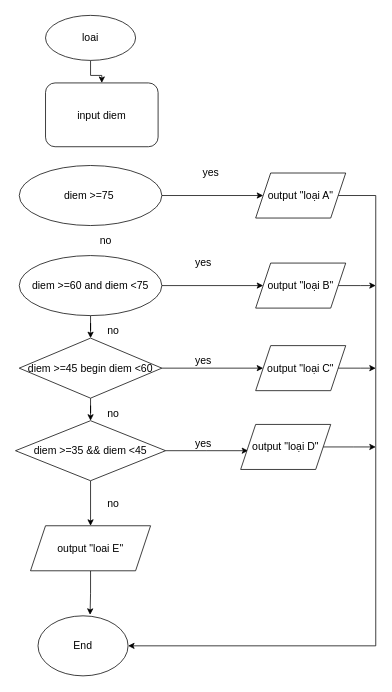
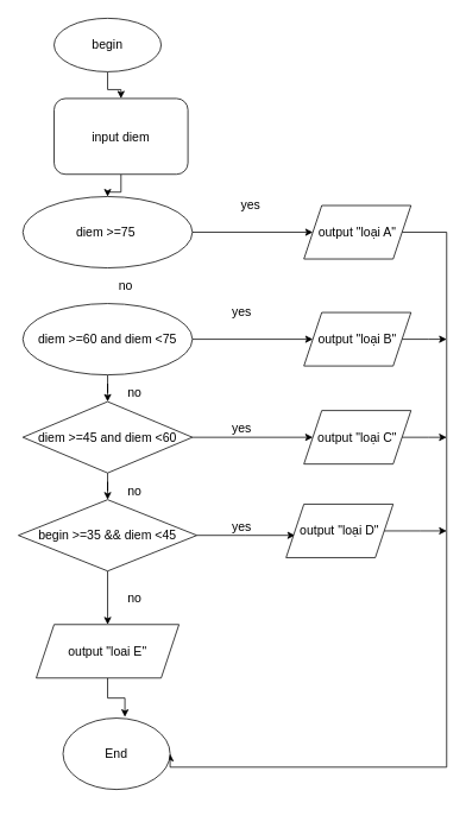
- <mxCell id="3" value="&lt;font style=&quot;font-size: 14px;&quot;&gt;loai&lt;/font&gt;" style="ellipse;whiteSpace=wrap;html=1;" vertex="1" parent="1"><mxGeometry x="60" y="20" width="120" height="60" as="geometry" /></mxCell>
+ <mxCell id="3" value="&lt;font style=&quot;font-size: 14px;&quot;&gt;begin&lt;/font&gt;" style="ellipse;whiteSpace=wrap;html=1;" vertex="1" parent="1"><mxGeometry x="60" y="20" width="120" height="60" as="geometry" /></mxCell>
+ <mxCell id="4" value="" style="edgeStyle=orthogonalEdgeStyle;rounded=0;orthogonalLoop=1;jettySize=auto;html=1;fontSize=14;" edge="1" parent="1" source="5" target="7"><mxGeometry relative="1" as="geometry" /></mxCell>
- <mxCell id="13" value="diem &amp;gt;=45 begin diem &amp;lt;60" style="rhombus;whiteSpace=wrap;html=1;fontSize=14;" vertex="1" parent="1"><mxGeometry x="25" y="450" width="190" height="80" as="geometry" /></mxCell>
+ <mxCell id="13" value="diem &amp;gt;=45 and diem &amp;lt;60" style="rhombus;whiteSpace=wrap;html=1;fontSize=14;" vertex="1" parent="1"><mxGeometry x="25" y="450" width="190" height="80" as="geometry" /></mxCell>
- <mxCell id="16" value="diem &amp;gt;=35 &amp;amp;&amp;amp; diem &amp;lt;45" style="rhombus;whiteSpace=wrap;html=1;fontSize=14;" vertex="1" parent="1"><mxGeometry x="20" y="560" width="200" height="80" as="geometry" /></mxCell>
+ <mxCell id="16" value="begin &amp;gt;=35 &amp;amp;&amp;amp; diem &amp;lt;45" style="rhombus;whiteSpace=wrap;html=1;fontSize=14;" vertex="1" parent="1"><mxGeometry x="20" y="560" width="200" height="80" as="geometry" /></mxCell>
- <mxCell id="21" value="End" style="ellipse;whiteSpace=wrap;html=1;fontSize=14;" vertex="1" parent="1"><mxGeometry x="50" y="820" width="120" height="80" as="geometry" /></mxCell>
+ <mxCell id="21" value="End" style="ellipse;whiteSpace=wrap;html=1;fontSize=14;" vertex="1" parent="1"><mxGeometry x="70" y="805" width="120" height="80" as="geometry" /></mxCell>
